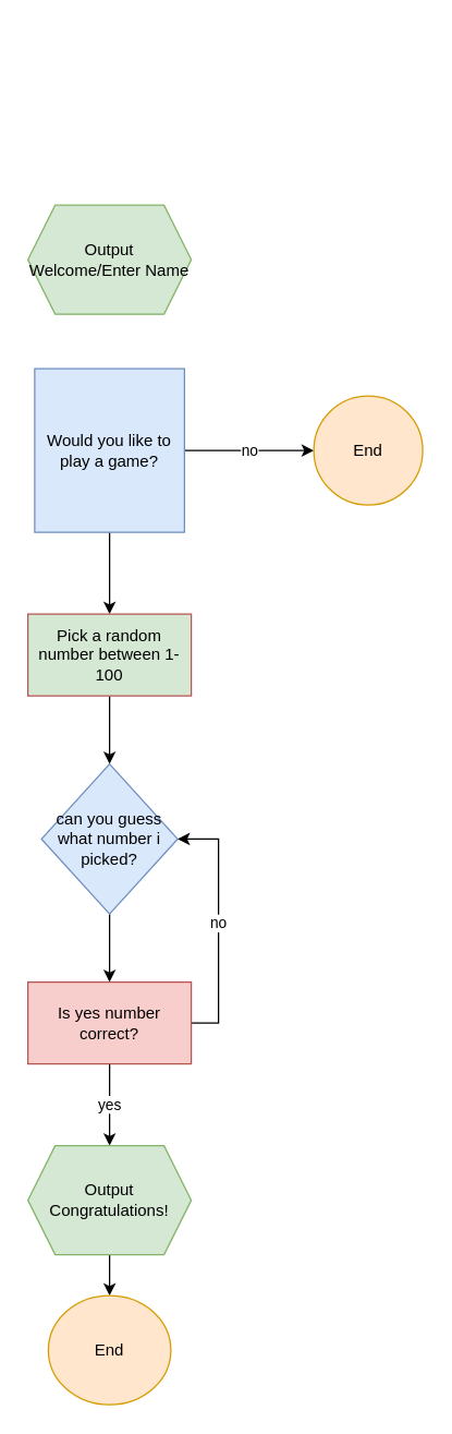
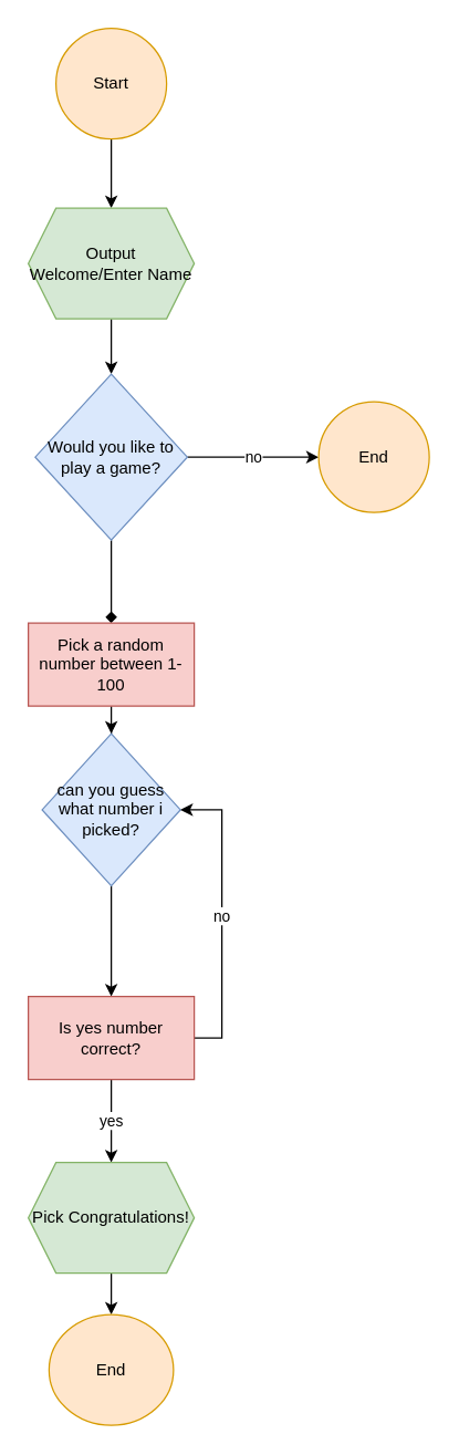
+ <mxCell id="3" value="Start" style="ellipse;whiteSpace=wrap;html=1;fillColor=#ffe6cc;strokeColor=#d79b00;" vertex="1" parent="1"><mxGeometry x="40" y="20" width="80" height="80" as="geometry" /></mxCell>
+ <mxCell id="2" value="" style="edgeStyle=orthogonalEdgeStyle;rounded=0;orthogonalLoop=1;jettySize=auto;html=1;" edge="1" parent="1" source="3" target="5"><mxGeometry relative="1" as="geometry" /></mxCell>
+ <mxCell id="4" value="" style="edgeStyle=orthogonalEdgeStyle;rounded=0;orthogonalLoop=1;jettySize=auto;html=1;" edge="1" parent="1" source="5" target="8"><mxGeometry relative="1" as="geometry" /></mxCell>
- <mxCell id="8" value="Would you like to play a game?" style="whiteSpace=wrap;html=1;fillColor=#dae8fc;strokeColor=#6c8ebf;rounded=0;" vertex="1" parent="1"><mxGeometry x="25" y="270" width="110" height="120" as="geometry" /></mxCell>
+ <mxCell id="8" value="Would you like to play a game?" style="rhombus;whiteSpace=wrap;html=1;fillColor=#dae8fc;strokeColor=#6c8ebf;" vertex="1" parent="1"><mxGeometry x="25" y="270" width="110" height="120" as="geometry" /></mxCell>
- <mxCell id="7" value="" style="edgeStyle=orthogonalEdgeStyle;rounded=0;orthogonalLoop=1;jettySize=auto;html=1;" edge="1" parent="1" source="8" target="11"><mxGeometry relative="1" as="geometry" /></mxCell>
+ <mxCell id="7" value="" style="edgeStyle=orthogonalEdgeStyle;rounded=0;orthogonalLoop=1;jettySize=auto;html=1;endArrow=diamond;" edge="1" parent="1" source="8" target="11"><mxGeometry relative="1" as="geometry" /></mxCell>
- <mxCell id="11" value="Pick a random number between 1-100" style="rounded=0;whiteSpace=wrap;html=1;fillColor=#d5e8d4;strokeColor=#b85450;" vertex="1" parent="1"><mxGeometry x="20" y="450" width="120" height="60" as="geometry" /></mxCell>
+ <mxCell id="11" value="Pick a random number between 1-100" style="rounded=0;whiteSpace=wrap;html=1;fillColor=#f8cecc;strokeColor=#b85450;" vertex="1" parent="1"><mxGeometry x="20" y="450" width="120" height="60" as="geometry" /></mxCell>
- <mxCell id="13" value="can you guess what number i picked?" style="rhombus;whiteSpace=wrap;html=1;fillColor=#dae8fc;strokeColor=#6c8ebf;" vertex="1" parent="1"><mxGeometry x="30" y="560" width="100" height="110" as="geometry" /></mxCell>
+ <mxCell id="13" value="can you guess what number i picked?" style="rhombus;whiteSpace=wrap;html=1;fillColor=#dae8fc;strokeColor=#6c8ebf;" vertex="1" parent="1"><mxGeometry x="30" y="530" width="100" height="110" as="geometry" /></mxCell>
- <mxCell id="18" value="Output Congratulations!" style="shape=hexagon;perimeter=hexagonPerimeter2;whiteSpace=wrap;html=1;fixedSize=1;fillColor=#d5e8d4;strokeColor=#82b366;" vertex="1" parent="1"><mxGeometry x="20" y="840" width="120" height="80" as="geometry" /></mxCell>
+ <mxCell id="18" value="Pick Congratulations!" style="shape=hexagon;perimeter=hexagonPerimeter2;whiteSpace=wrap;html=1;fixedSize=1;fillColor=#d5e8d4;strokeColor=#82b366;" vertex="1" parent="1"><mxGeometry x="20" y="840" width="120" height="80" as="geometry" /></mxCell>
